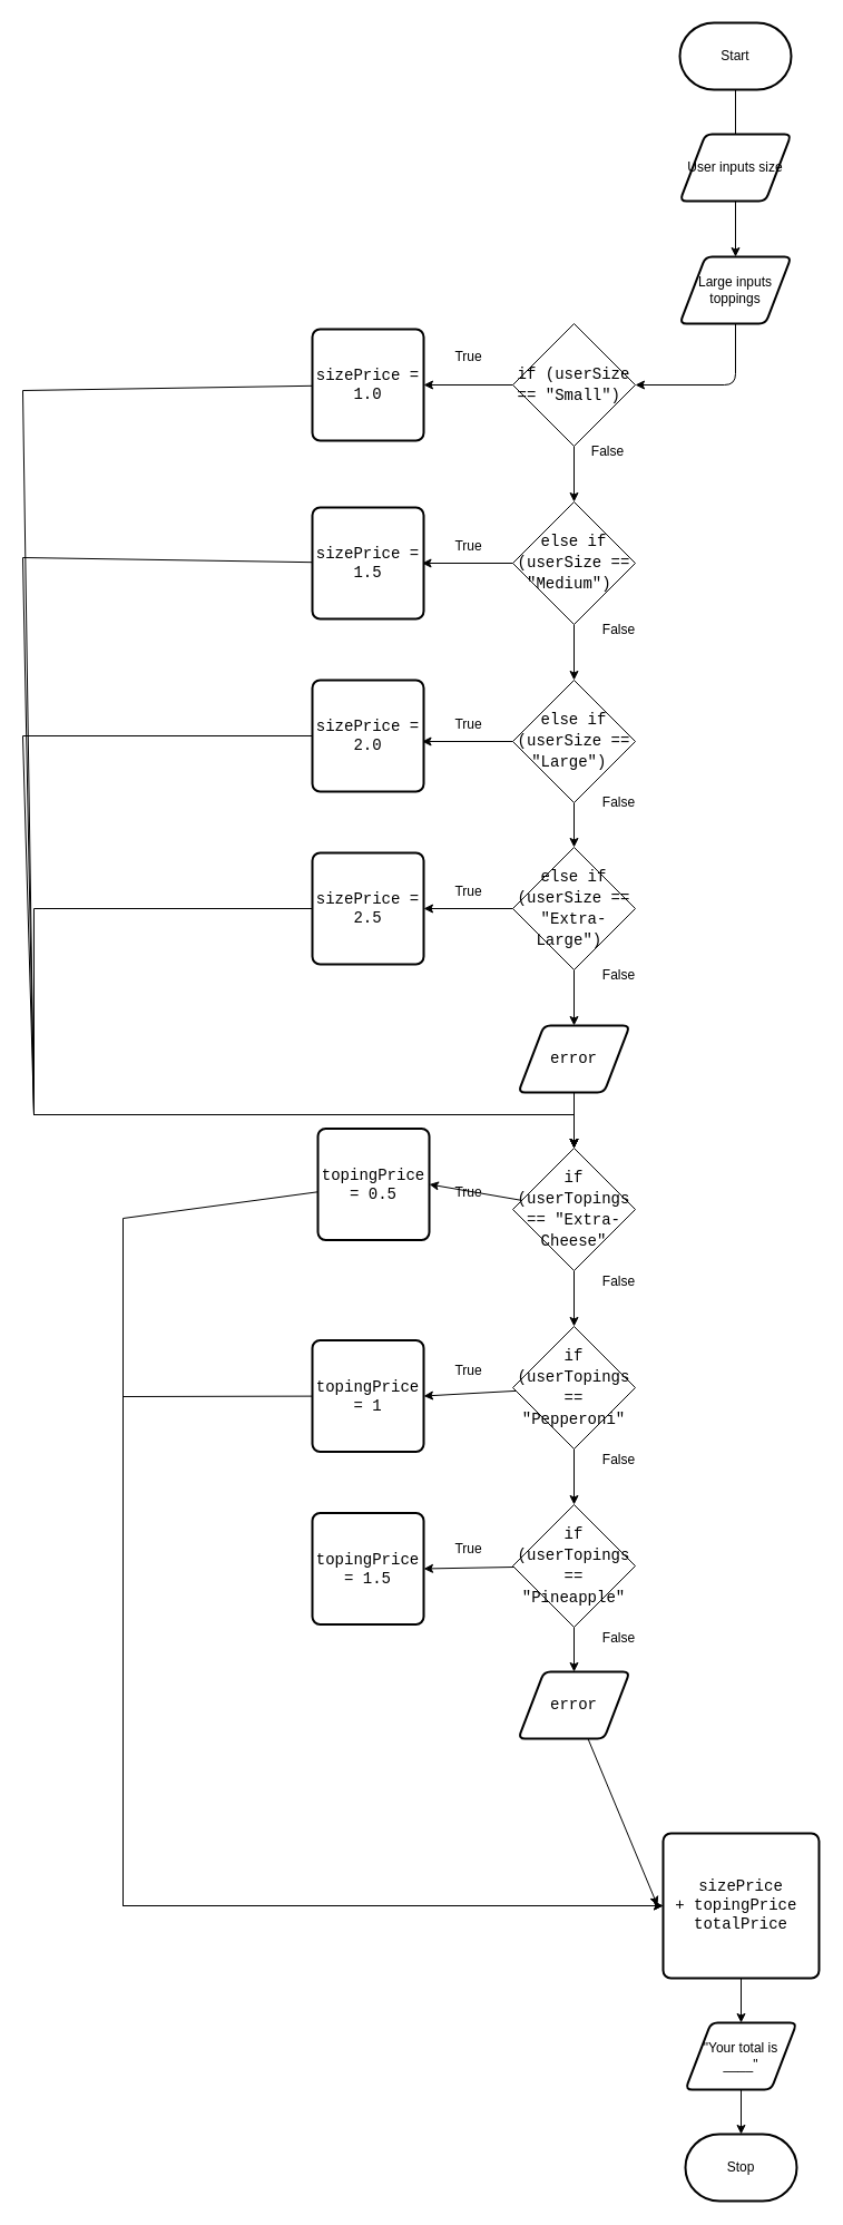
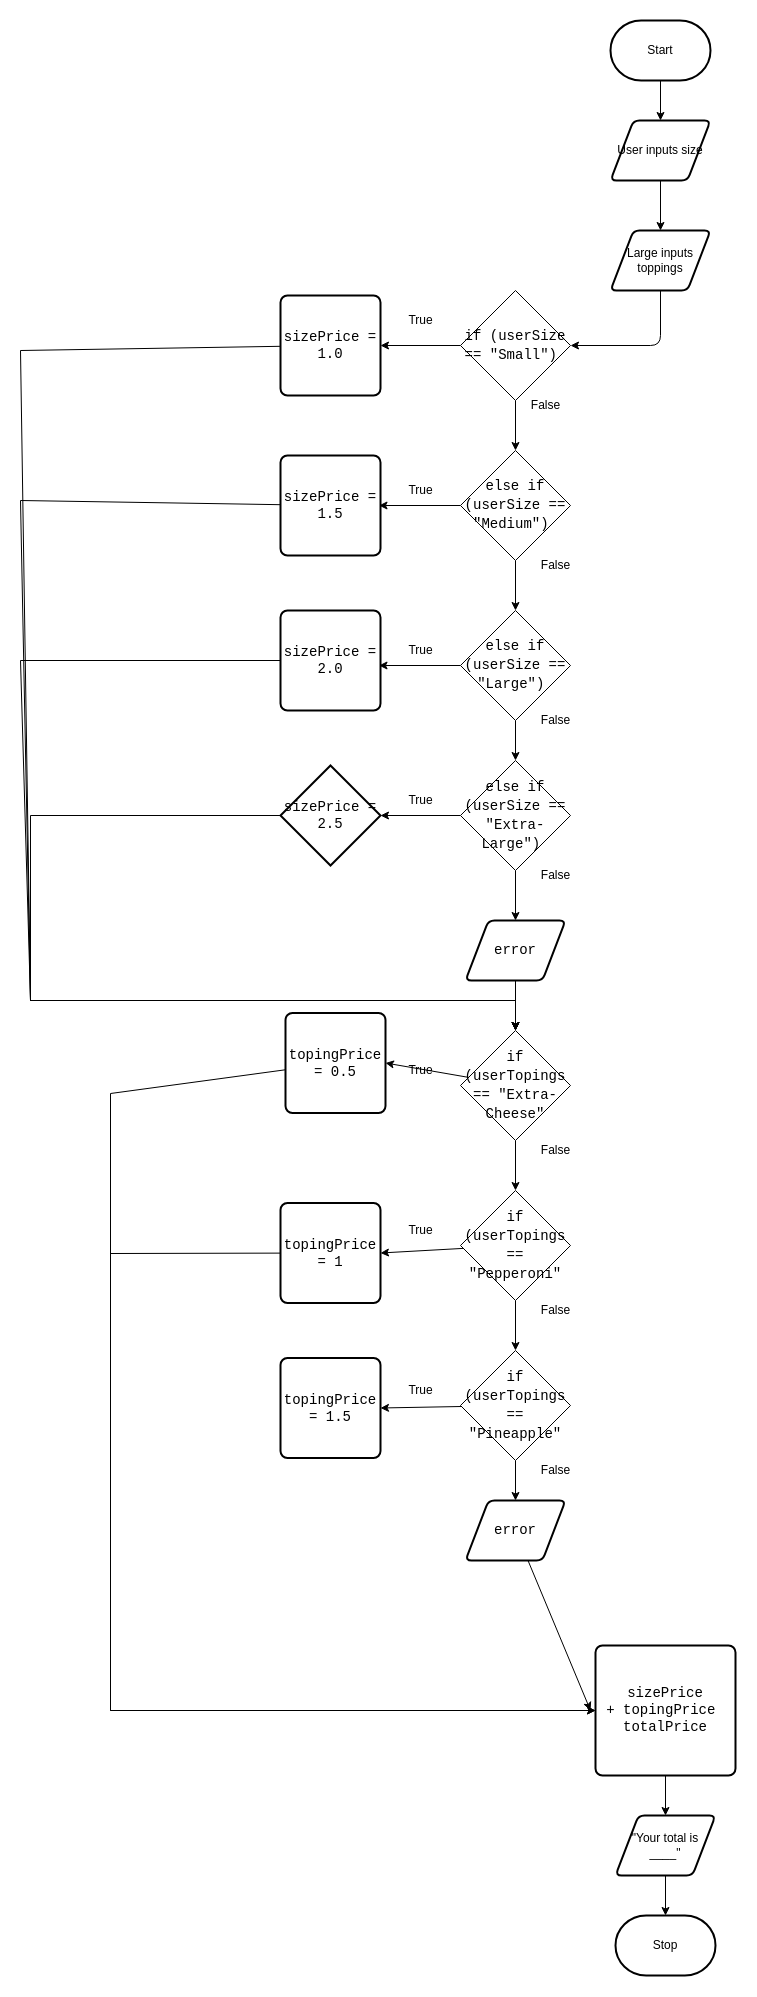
- <mxCell id="2" style="edgeStyle=none;html=1;endArrow=none;" parent="1" source="3" target="5" edge="1"><mxGeometry relative="1" as="geometry" /></mxCell>
+ <mxCell id="2" style="edgeStyle=none;html=1;" parent="1" source="3" target="5" edge="1"><mxGeometry relative="1" as="geometry" /></mxCell>
- <mxCell id="29" value="&lt;span style=&quot;font-family: &amp;#34;consolas&amp;#34; , &amp;#34;courier new&amp;#34; , monospace ; font-size: 14px&quot;&gt;&lt;font color=&quot;#000000&quot;&gt;sizePrice = 2.5&lt;/font&gt;&lt;/span&gt;" style="rounded=1;whiteSpace=wrap;html=1;absoluteArcSize=1;arcSize=14;strokeWidth=2;" parent="1" vertex="1"><mxGeometry x="280" y="765" width="100" height="100" as="geometry" /></mxCell>
+ <mxCell id="29" value="&lt;span style=&quot;font-family: &amp;#34;consolas&amp;#34; , &amp;#34;courier new&amp;#34; , monospace ; font-size: 14px&quot;&gt;&lt;font color=&quot;#000000&quot;&gt;sizePrice = 2.5&lt;/font&gt;&lt;/span&gt;" style="rhombus;whiteSpace=wrap;html=1;absoluteArcSize=1;arcSize=14;strokeWidth=2;" parent="1" vertex="1"><mxGeometry x="280" y="765" width="100" height="100" as="geometry" /></mxCell>
